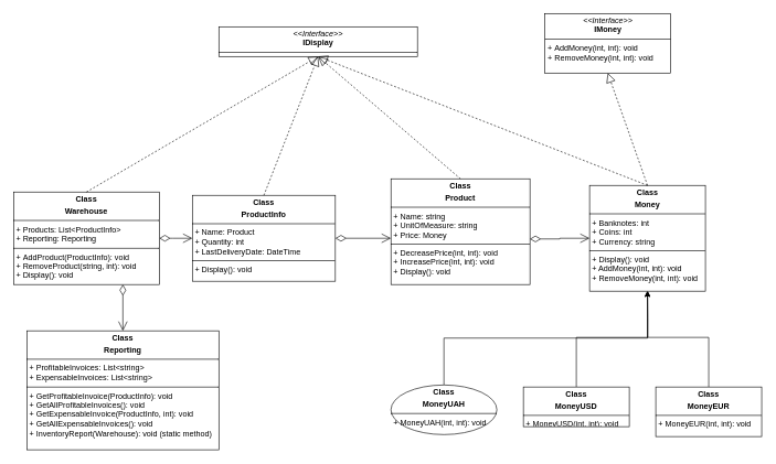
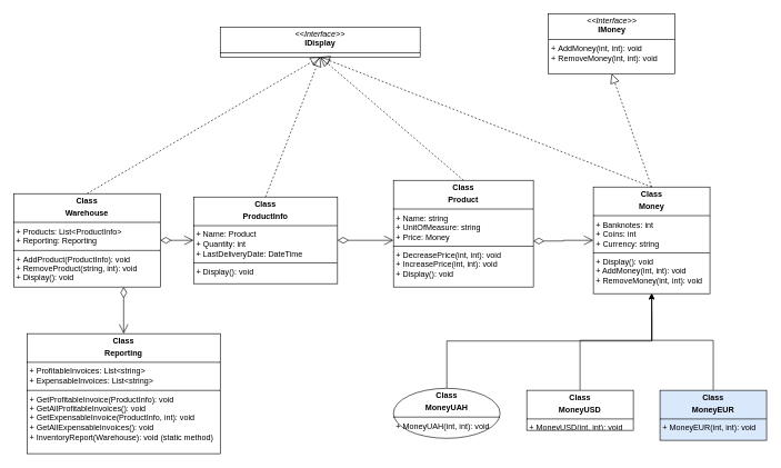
- <mxCell id="9" value="&lt;p style=&quot;margin:0px;margin-top:4px;text-align:center;&quot;&gt;&lt;b&gt;Class&lt;/b&gt;&lt;/p&gt;&lt;p style=&quot;margin:0px;margin-top:4px;text-align:center;&quot;&gt;&lt;b&gt;MoneyEUR&lt;/b&gt;&lt;br&gt;&lt;/p&gt;&lt;hr size=&quot;1&quot; style=&quot;border-style:solid;&quot;&gt;&lt;p style=&quot;margin:0px;margin-left:4px;&quot;&gt;+ MoneyEUR(int, int): void&lt;/p&gt;" style="verticalAlign=top;align=left;overflow=fill;html=1;whiteSpace=wrap;" parent="1" vertex="1"><mxGeometry x="990" y="585" width="160" height="75" as="geometry" /></mxCell>
+ <mxCell id="9" value="&lt;p style=&quot;margin:0px;margin-top:4px;text-align:center;&quot;&gt;&lt;b&gt;Class&lt;/b&gt;&lt;/p&gt;&lt;p style=&quot;margin:0px;margin-top:4px;text-align:center;&quot;&gt;&lt;b&gt;MoneyEUR&lt;/b&gt;&lt;br&gt;&lt;/p&gt;&lt;hr size=&quot;1&quot; style=&quot;border-style:solid;&quot;&gt;&lt;p style=&quot;margin:0px;margin-left:4px;&quot;&gt;+ MoneyEUR(int, int): void&lt;/p&gt;" style="verticalAlign=top;align=left;overflow=fill;html=1;whiteSpace=wrap;fillColor=#dae8fc;" parent="1" vertex="1"><mxGeometry x="990" y="585" width="160" height="75" as="geometry" /></mxCell>
